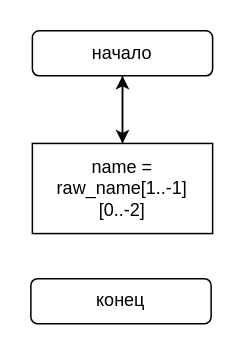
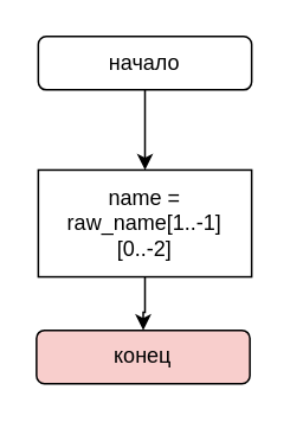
- <mxCell id="4" value="" style="edgeStyle=orthogonalEdgeStyle;rounded=0;orthogonalLoop=1;jettySize=auto;html=1;" edge="1" parent="1" source="5" target="3"><mxGeometry relative="1" as="geometry" /></mxCell>
+ <mxCell id="4" value="" style="edgeStyle=orthogonalEdgeStyle;rounded=0;orthogonalLoop=1;jettySize=auto;html=1;" edge="1" parent="1" source="5" target="6"><mxGeometry relative="1" as="geometry" /></mxCell>
- <mxCell id="6" value="конец" style="rounded=1;whiteSpace=wrap;html=1;" vertex="1" parent="1"><mxGeometry x="20" y="185" width="120" height="30" as="geometry" /></mxCell>
+ <mxCell id="6" value="конец" style="rounded=1;whiteSpace=wrap;html=1;fillColor=#f8cecc;" vertex="1" parent="1"><mxGeometry x="20" y="185" width="120" height="30" as="geometry" /></mxCell>
